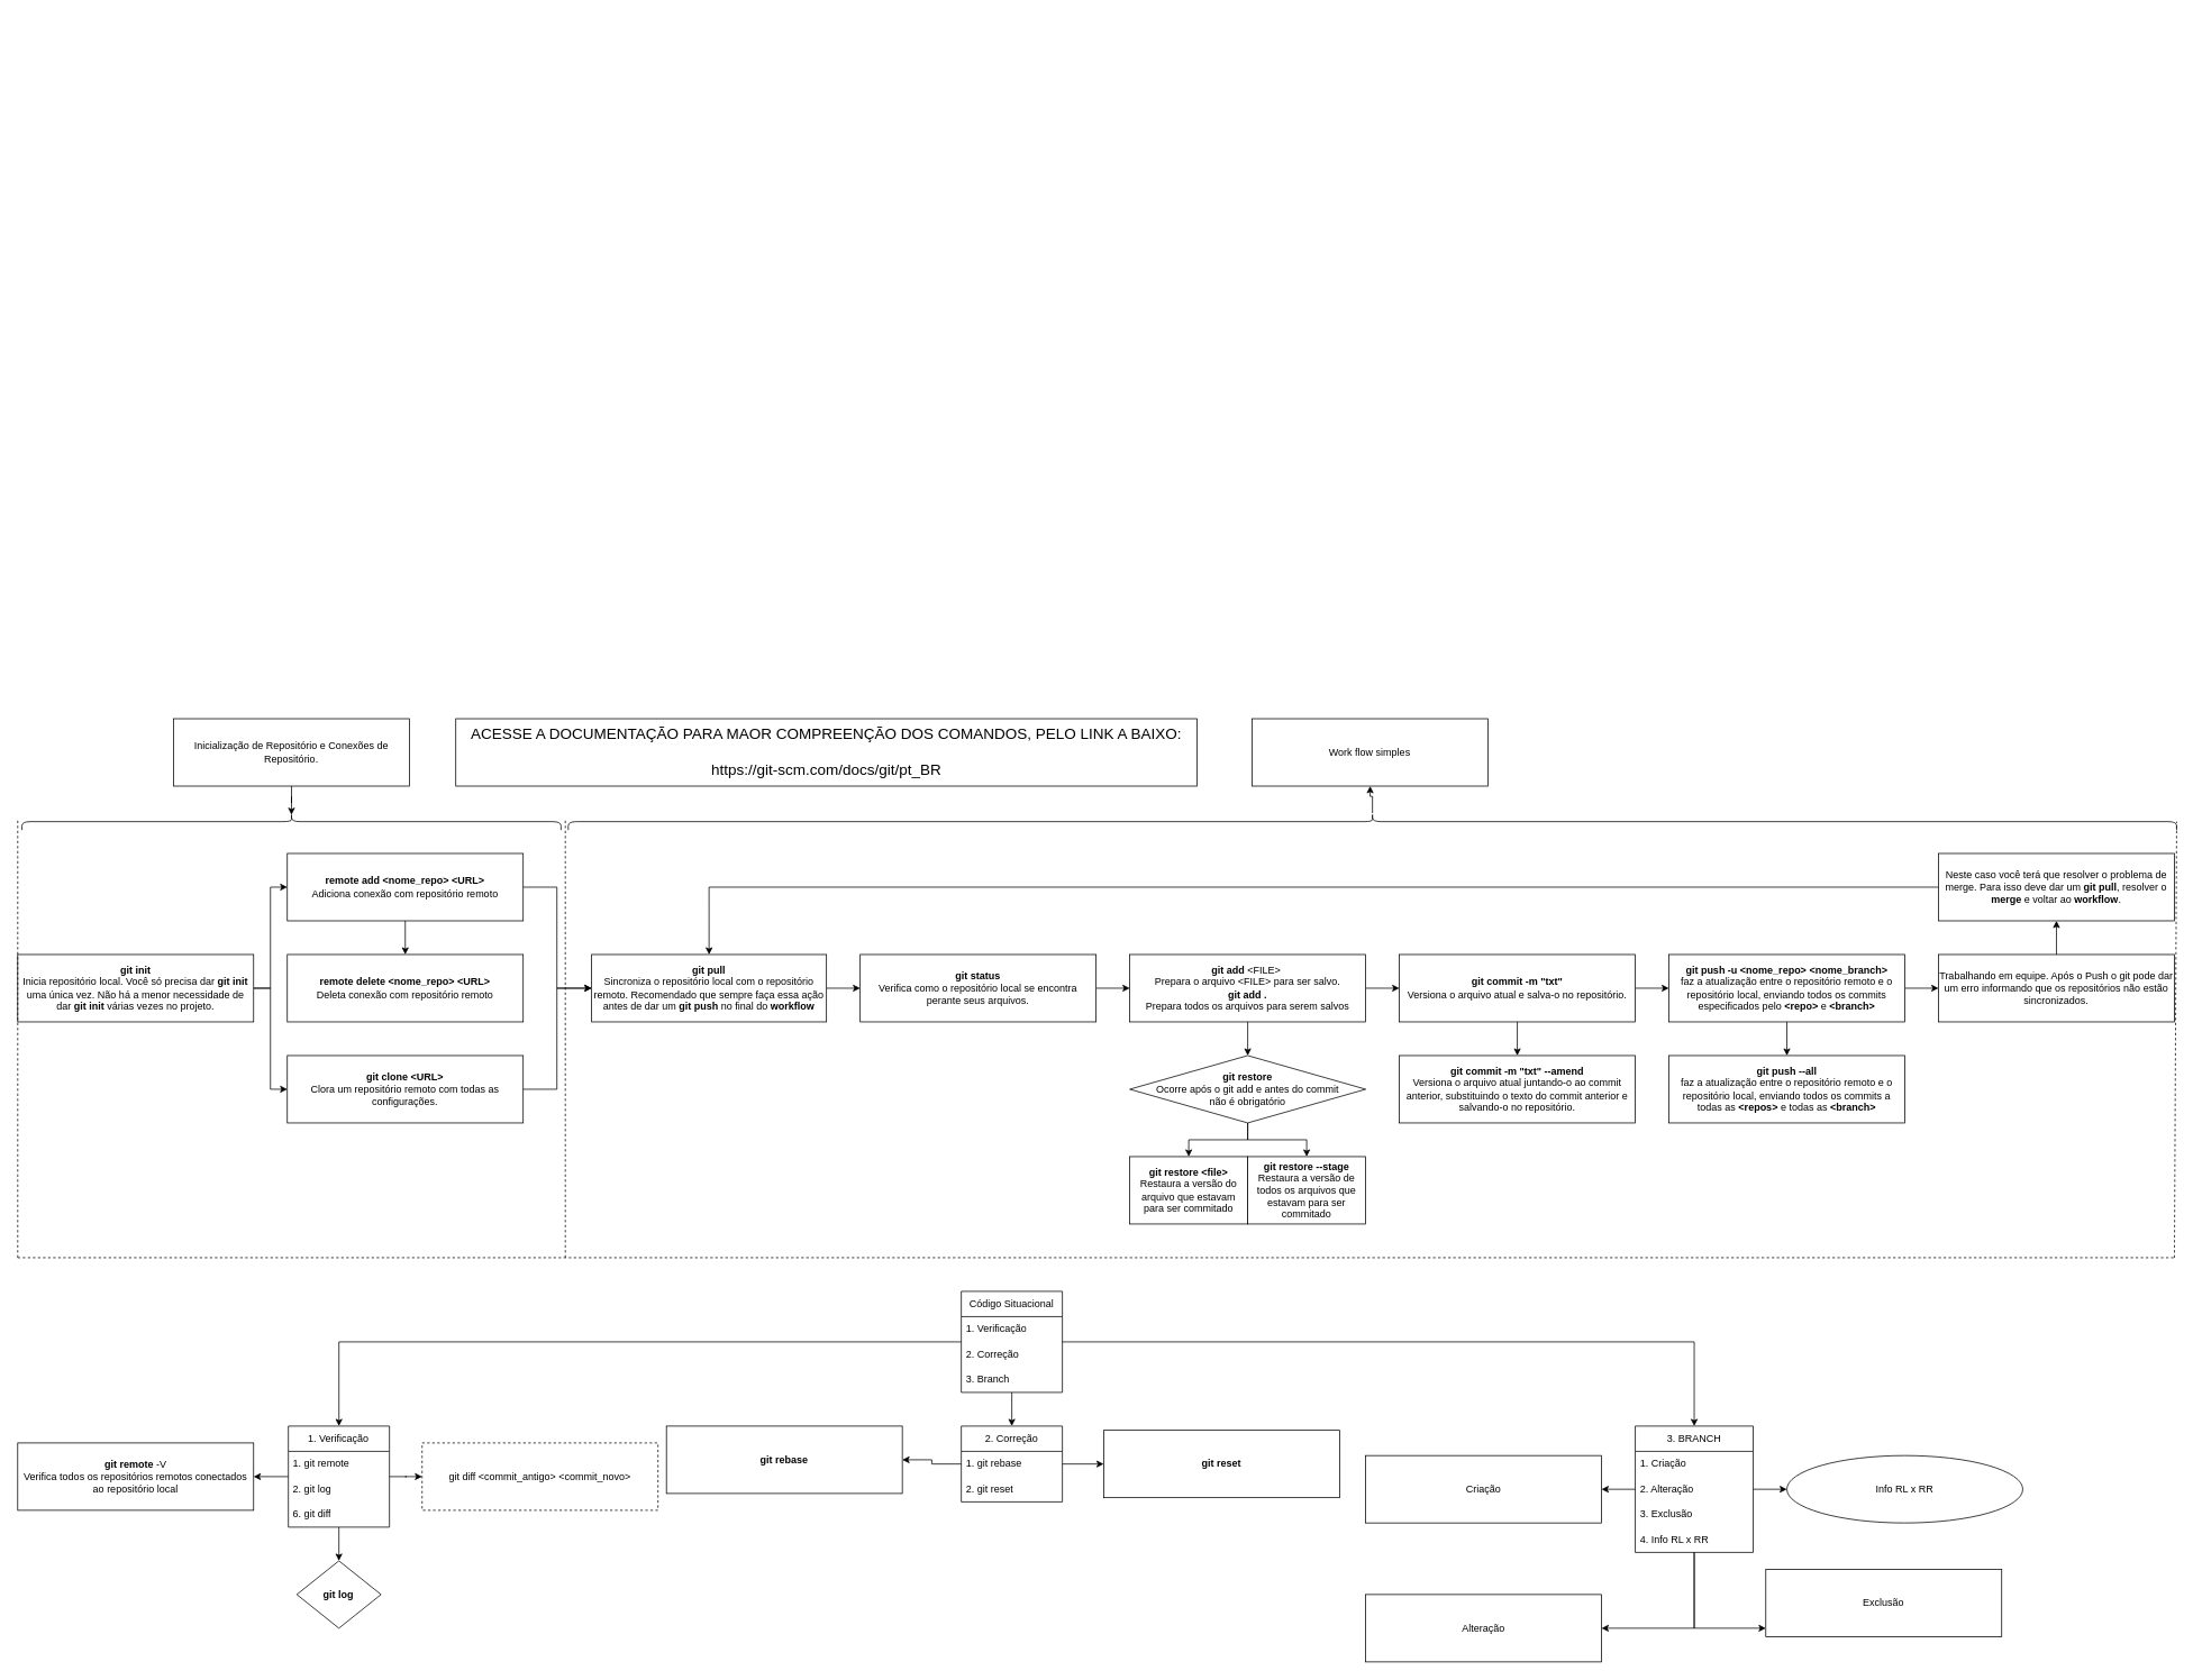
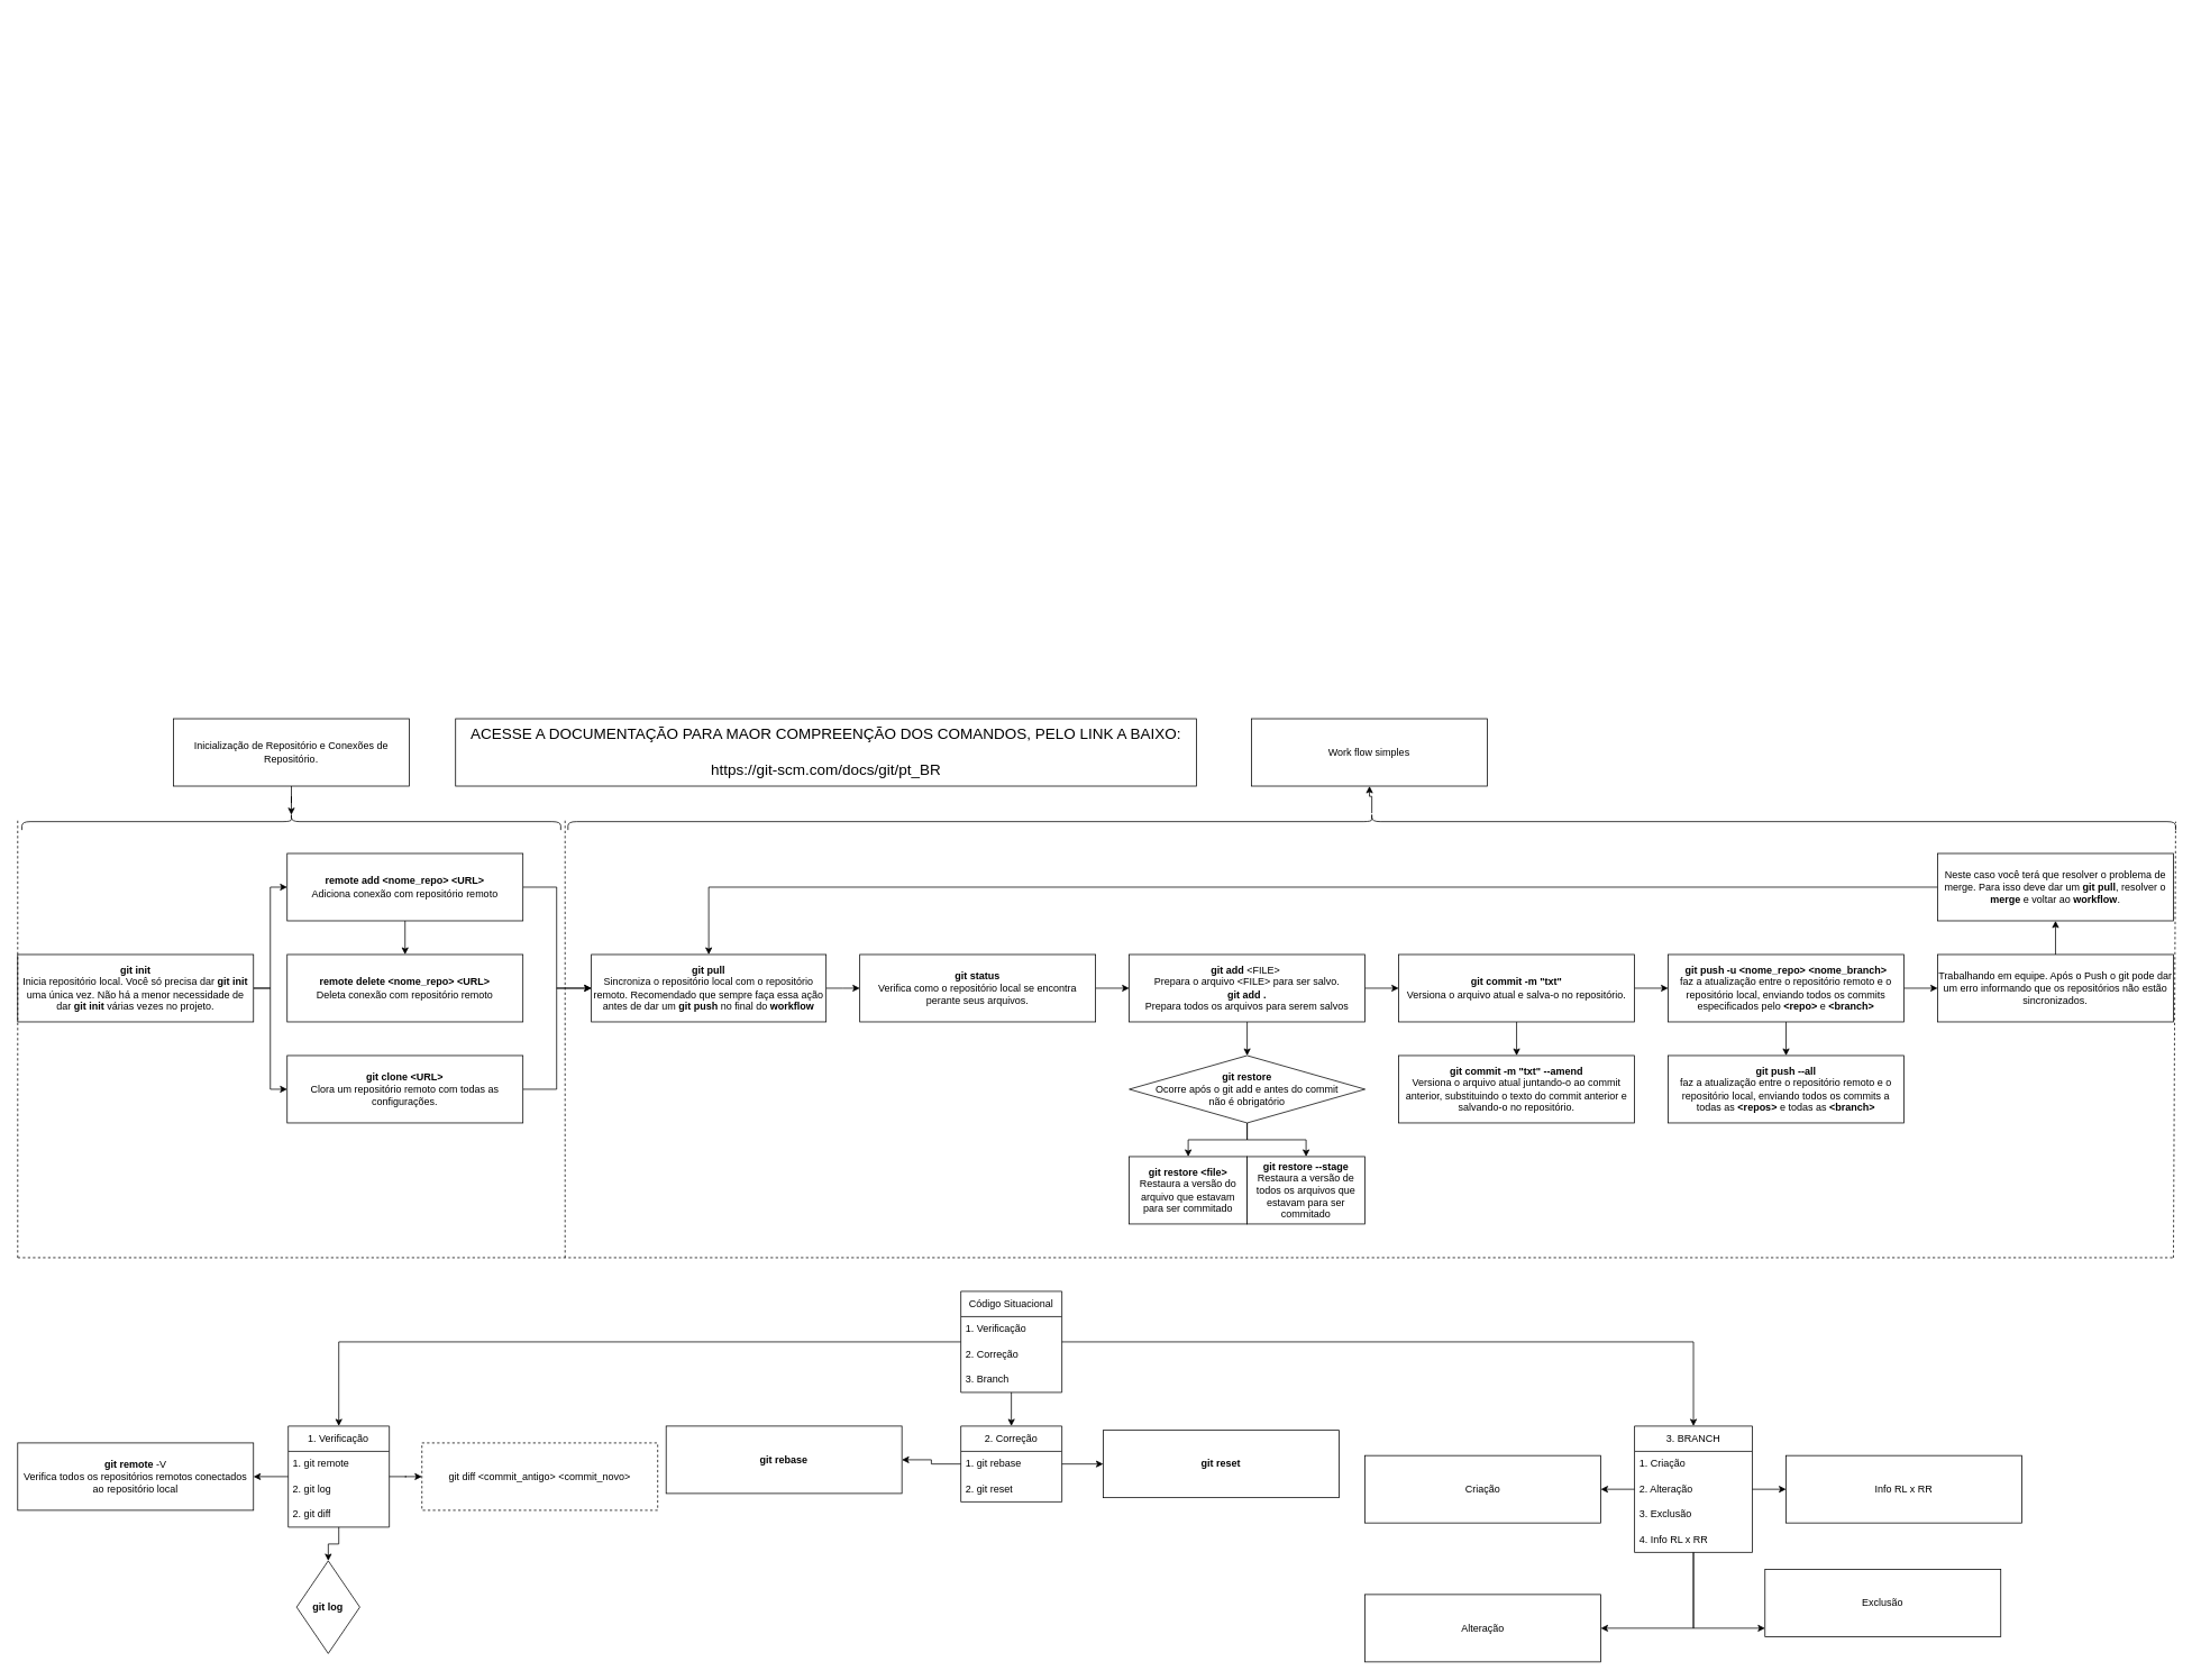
- <mxCell id="74" value="Info RL x RR" style="ellipse;whiteSpace=wrap;html=1;fontStyle=0;startSize=30;labelBackgroundColor=none;" vertex="1" parent="1"><mxGeometry x="2120" y="1728" width="280" height="80" as="geometry" /></mxCell>
+ <mxCell id="74" value="Info RL x RR" style="whiteSpace=wrap;html=1;fontStyle=0;startSize=30;labelBackgroundColor=none;" vertex="1" parent="1"><mxGeometry x="2120" y="1728" width="280" height="80" as="geometry" /></mxCell>
- <mxCell id="62" value="6. git diff" style="text;strokeColor=none;fillColor=none;align=left;verticalAlign=middle;spacingLeft=4;spacingRight=4;overflow=hidden;points=[[0,0.5],[1,0.5]];portConstraint=eastwest;rotatable=0;whiteSpace=wrap;html=1;labelBackgroundColor=none;" vertex="1" parent="59"><mxGeometry y="90" width="120" height="30" as="geometry" /></mxCell>
+ <mxCell id="62" value="2. git diff" style="text;strokeColor=none;fillColor=none;align=left;verticalAlign=middle;spacingLeft=4;spacingRight=4;overflow=hidden;points=[[0,0.5],[1,0.5]];portConstraint=eastwest;rotatable=0;whiteSpace=wrap;html=1;labelBackgroundColor=none;" vertex="1" parent="59"><mxGeometry y="90" width="120" height="30" as="geometry" /></mxCell>
- <mxCell id="69" value="&lt;b&gt;git log&lt;/b&gt;" style="rhombus;whiteSpace=wrap;html=1;fontStyle=0;startSize=30;labelBackgroundColor=none;" vertex="1" parent="1"><mxGeometry x="351.25" y="1853" width="100" height="80" as="geometry" /></mxCell>
+ <mxCell id="69" value="&lt;b&gt;git log&lt;/b&gt;" style="rhombus;whiteSpace=wrap;html=1;fontStyle=0;startSize=30;labelBackgroundColor=none;" vertex="1" parent="1"><mxGeometry x="351.25" y="1853" width="75" height="110" as="geometry" /></mxCell>
